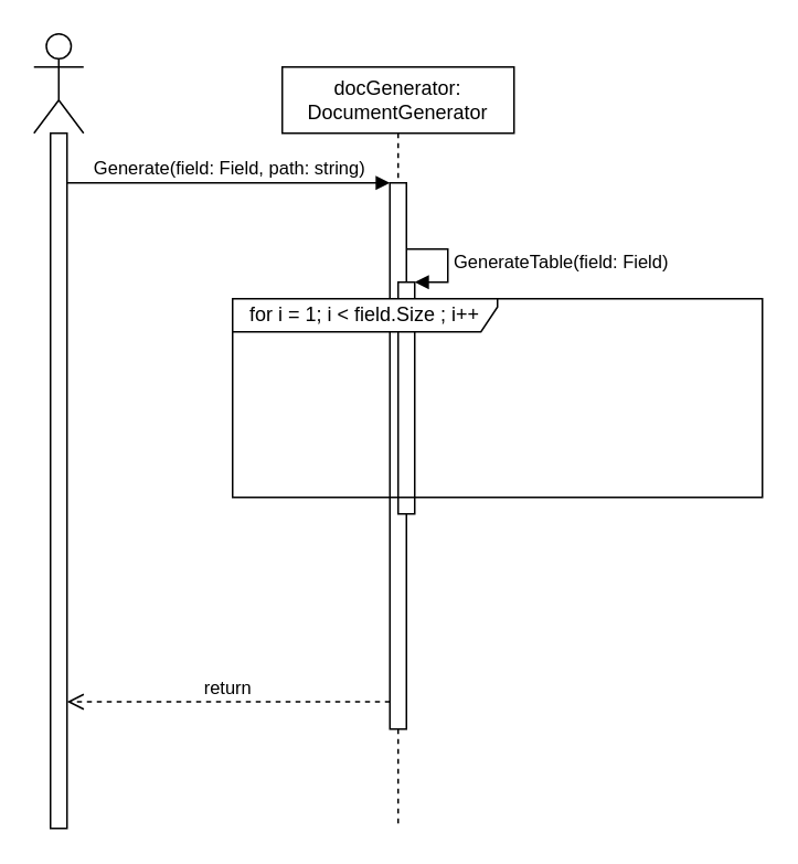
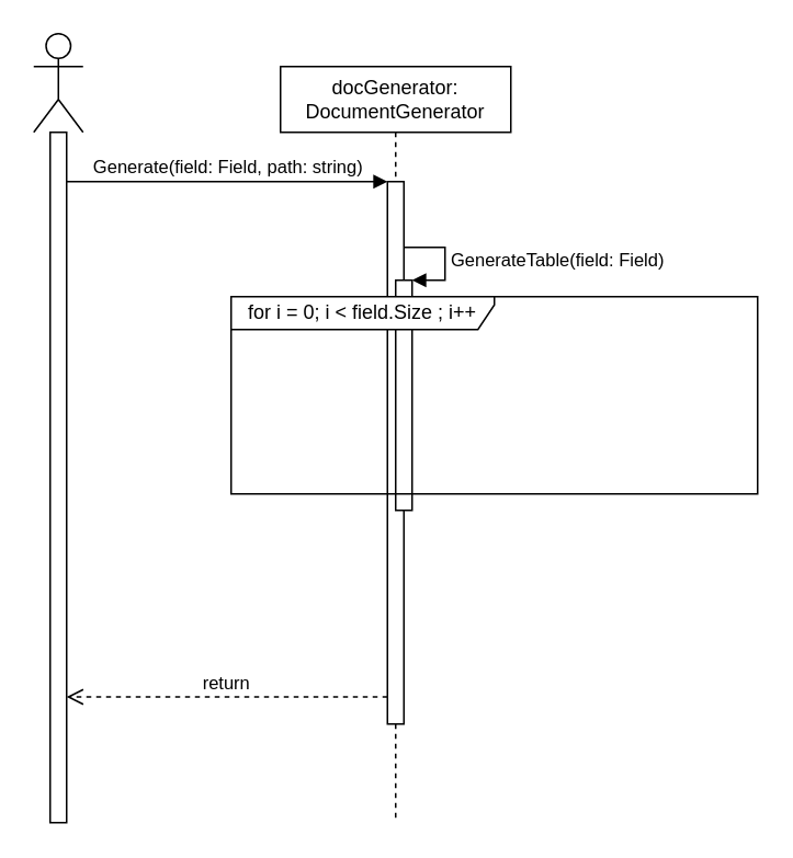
- <mxCell id="10" value="for i = 1; i &amp;lt; field.Size ; i++" style="shape=umlFrame;whiteSpace=wrap;html=1;width=160;height=20;" vertex="1" parent="1"><mxGeometry x="140" y="180" width="320" height="120" as="geometry" /></mxCell>
+ <mxCell id="10" value="for i = 0; i &amp;lt; field.Size ; i++" style="shape=umlFrame;whiteSpace=wrap;html=1;width=160;height=20;" vertex="1" parent="1"><mxGeometry x="140" y="180" width="320" height="120" as="geometry" /></mxCell>
